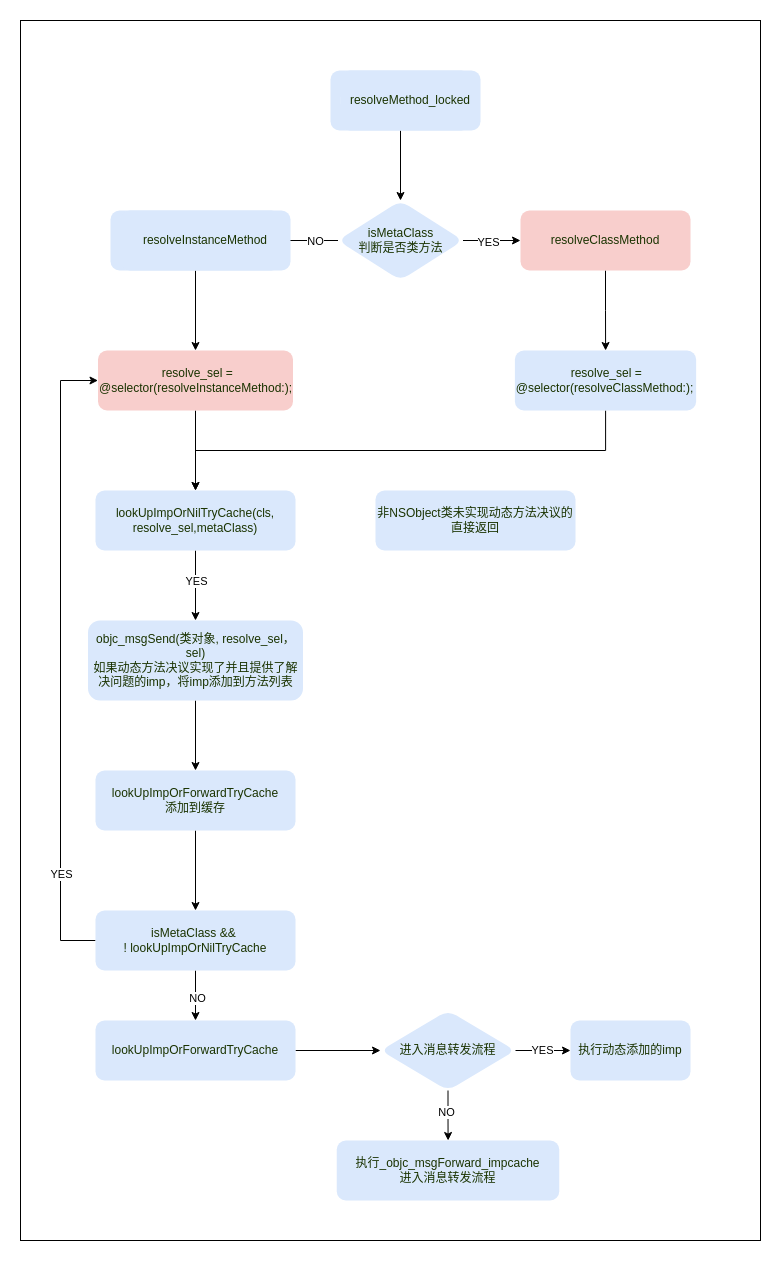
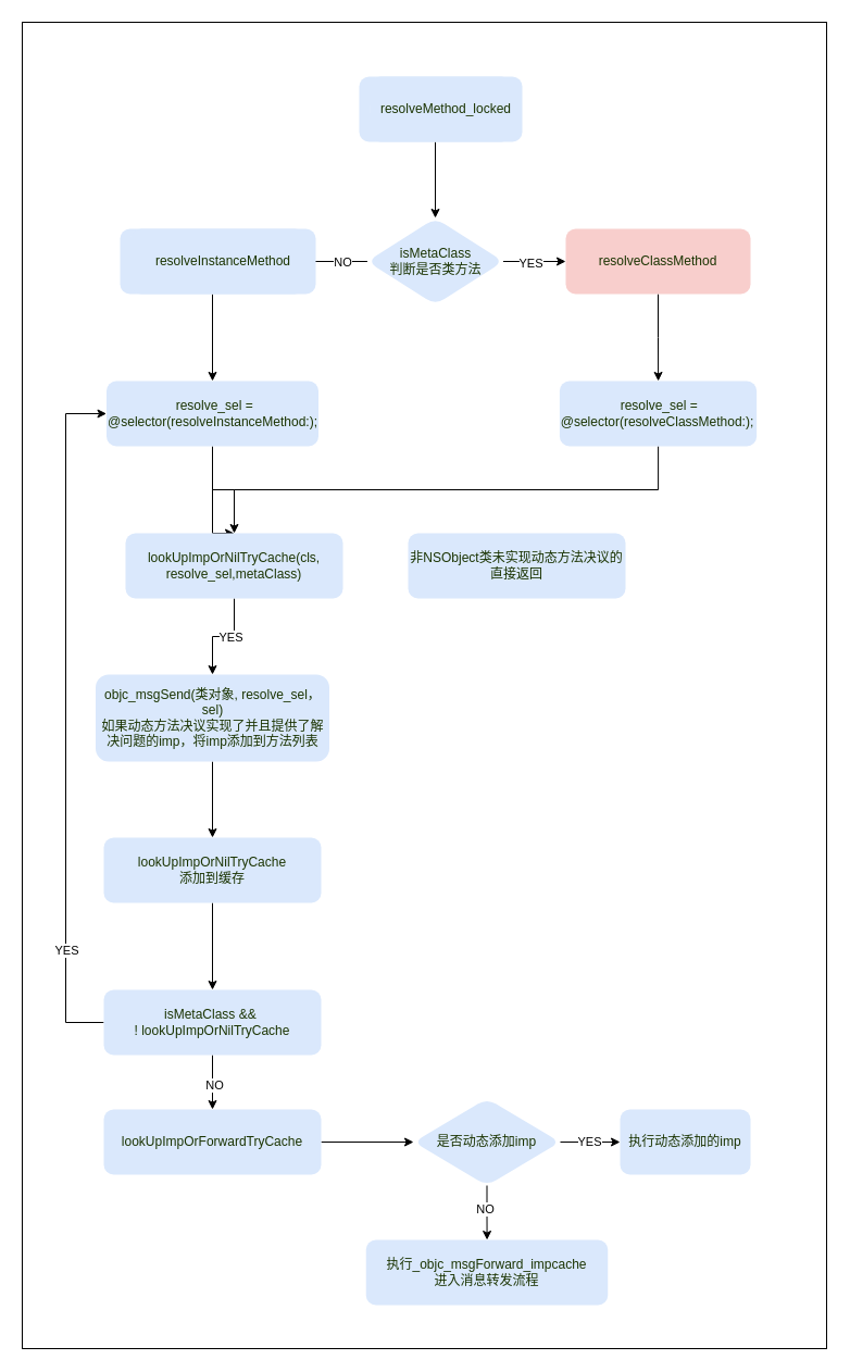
- <mxCell id="15" value="&amp;nbsp;resolve_sel = @selector(resolveInstanceMethod:);" style="whiteSpace=wrap;html=1;rounded=1;fillColor=#f8cecc;strokeColor=none;fontColor=#1A3300;" vertex="1" parent="1"><mxGeometry x="97.5" y="350" width="195" height="60" as="geometry" /></mxCell>
+ <mxCell id="15" value="&amp;nbsp;resolve_sel = @selector(resolveInstanceMethod:);" style="whiteSpace=wrap;html=1;rounded=1;fillColor=#dae8fc;strokeColor=none;fontColor=#1A3300;" vertex="1" parent="1"><mxGeometry x="97.5" y="350" width="195" height="60" as="geometry" /></mxCell>
- <mxCell id="20" value="&lt;span&gt;lookUpImpOrNilTryCache(cls,&lt;br&gt;resolve_sel,metaClass)&lt;/span&gt;" style="whiteSpace=wrap;html=1;rounded=1;fillColor=#dae8fc;strokeColor=none;fontColor=#1A3300;" vertex="1" parent="1"><mxGeometry x="95" y="490" width="200" height="60" as="geometry" /></mxCell>
+ <mxCell id="20" value="&lt;span&gt;lookUpImpOrNilTryCache(cls,&lt;br&gt;resolve_sel,metaClass)&lt;/span&gt;" style="whiteSpace=wrap;html=1;rounded=1;fillColor=#dae8fc;strokeColor=none;fontColor=#1A3300;" vertex="1" parent="1"><mxGeometry x="115" y="490" width="200" height="60" as="geometry" /></mxCell>
- <mxCell id="24" value="lookUpImpOrForwardTryCache&lt;br&gt;添加到缓存" style="whiteSpace=wrap;html=1;rounded=1;fillColor=#dae8fc;strokeColor=none;fontColor=#1A3300;" vertex="1" parent="1"><mxGeometry x="95" y="770" width="200" height="60" as="geometry" /></mxCell>
+ <mxCell id="24" value="lookUpImpOrNilTryCache&lt;br&gt;添加到缓存" style="whiteSpace=wrap;html=1;rounded=1;fillColor=#dae8fc;strokeColor=none;fontColor=#1A3300;" vertex="1" parent="1"><mxGeometry x="95" y="770" width="200" height="60" as="geometry" /></mxCell>
- <mxCell id="36" value="进入消息转发流程" style="rhombus;whiteSpace=wrap;html=1;rounded=1;fillColor=#dae8fc;strokeColor=none;fontColor=#1A3300;" vertex="1" parent="1"><mxGeometry x="380" y="1010" width="135" height="80" as="geometry" /></mxCell>
+ <mxCell id="36" value="是否动态添加imp" style="rhombus;whiteSpace=wrap;html=1;rounded=1;fillColor=#dae8fc;strokeColor=none;fontColor=#1A3300;" vertex="1" parent="1"><mxGeometry x="380" y="1010" width="135" height="80" as="geometry" /></mxCell>
